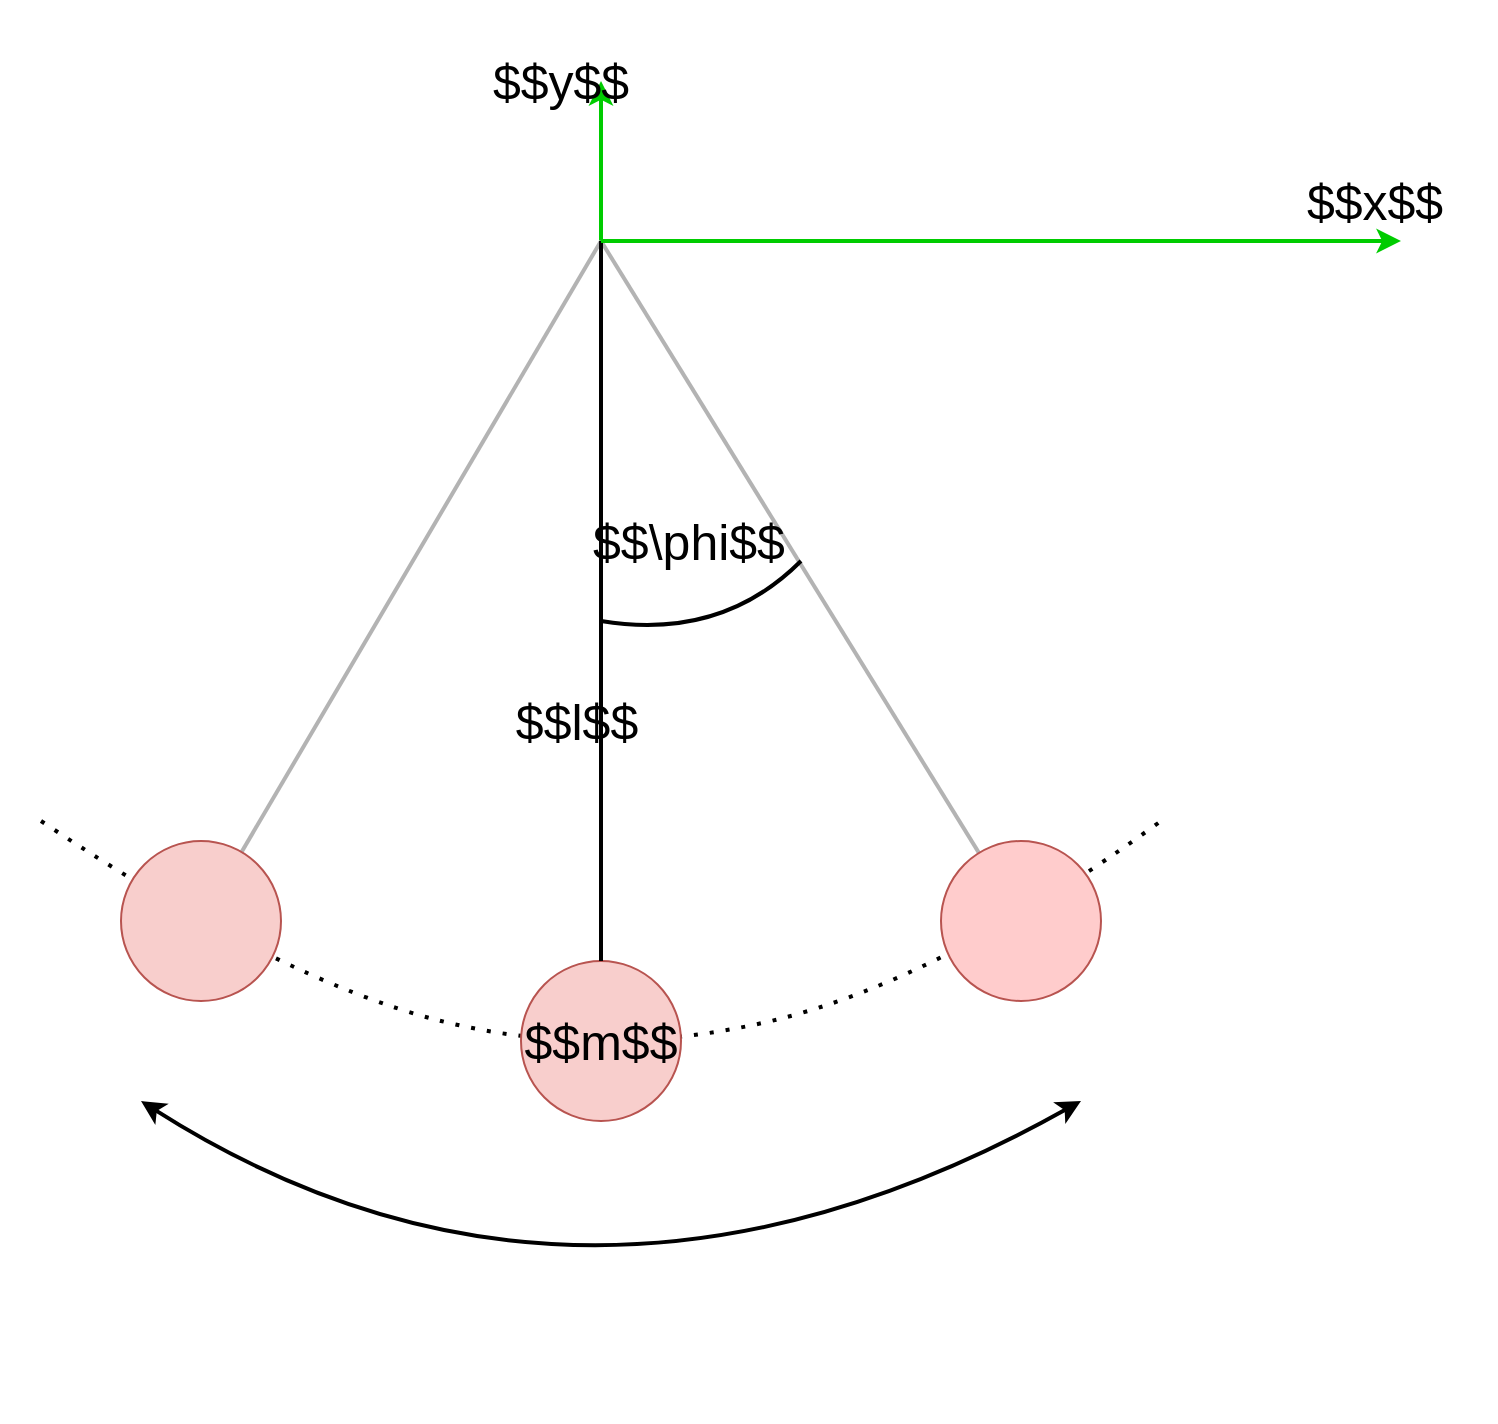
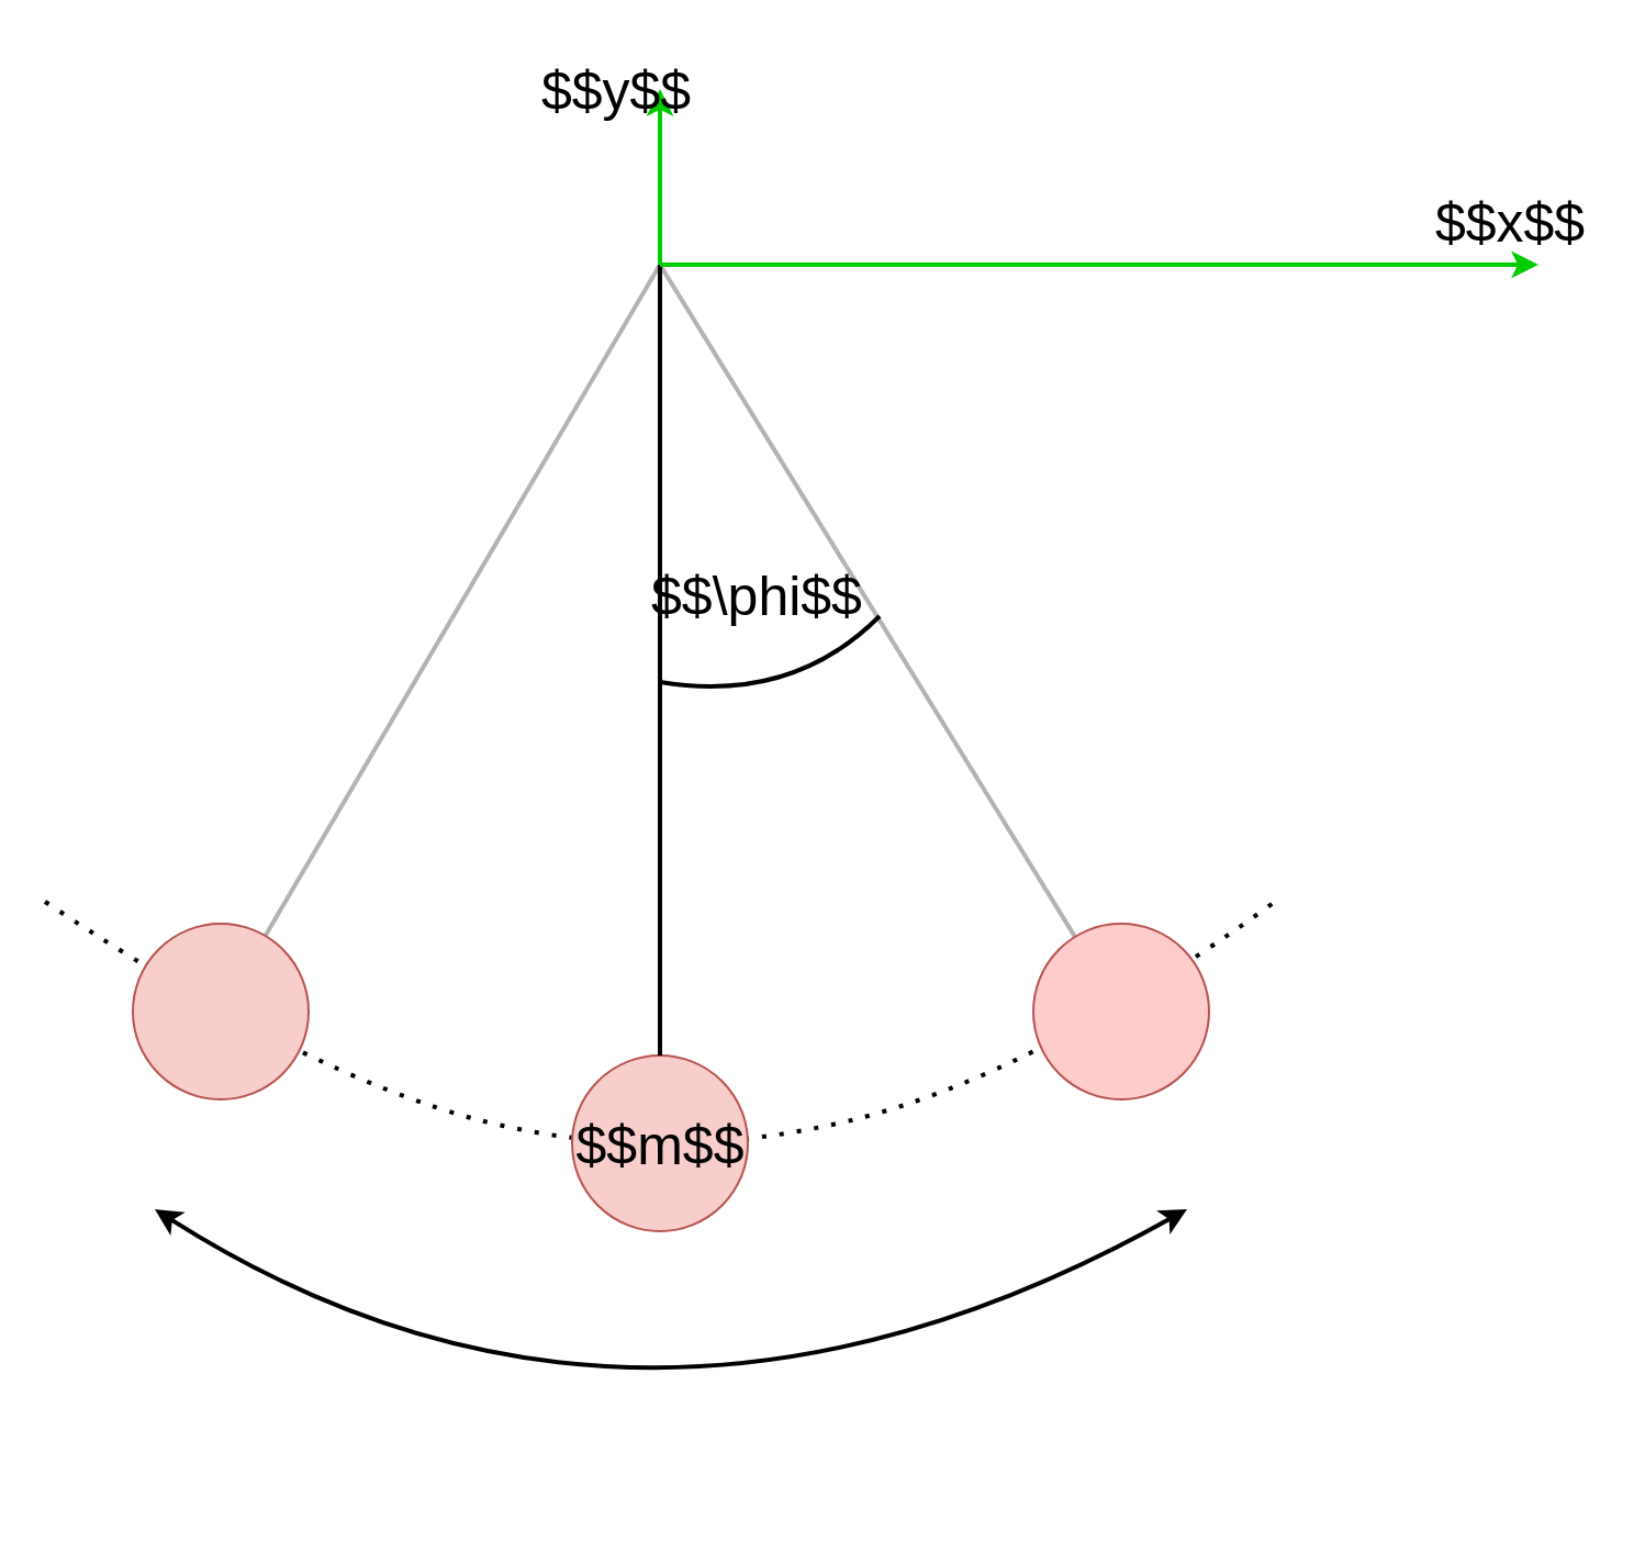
- <mxCell id="13" value="$$l$$" style="text;html=1;resizable=0;autosize=1;align=center;verticalAlign=middle;points=[];fillColor=none;strokeColor=none;rounded=0;fontSize=25;" vertex="1" parent="1"><mxGeometry x="248" y="340" width="80" height="40" as="geometry" /></mxCell>
